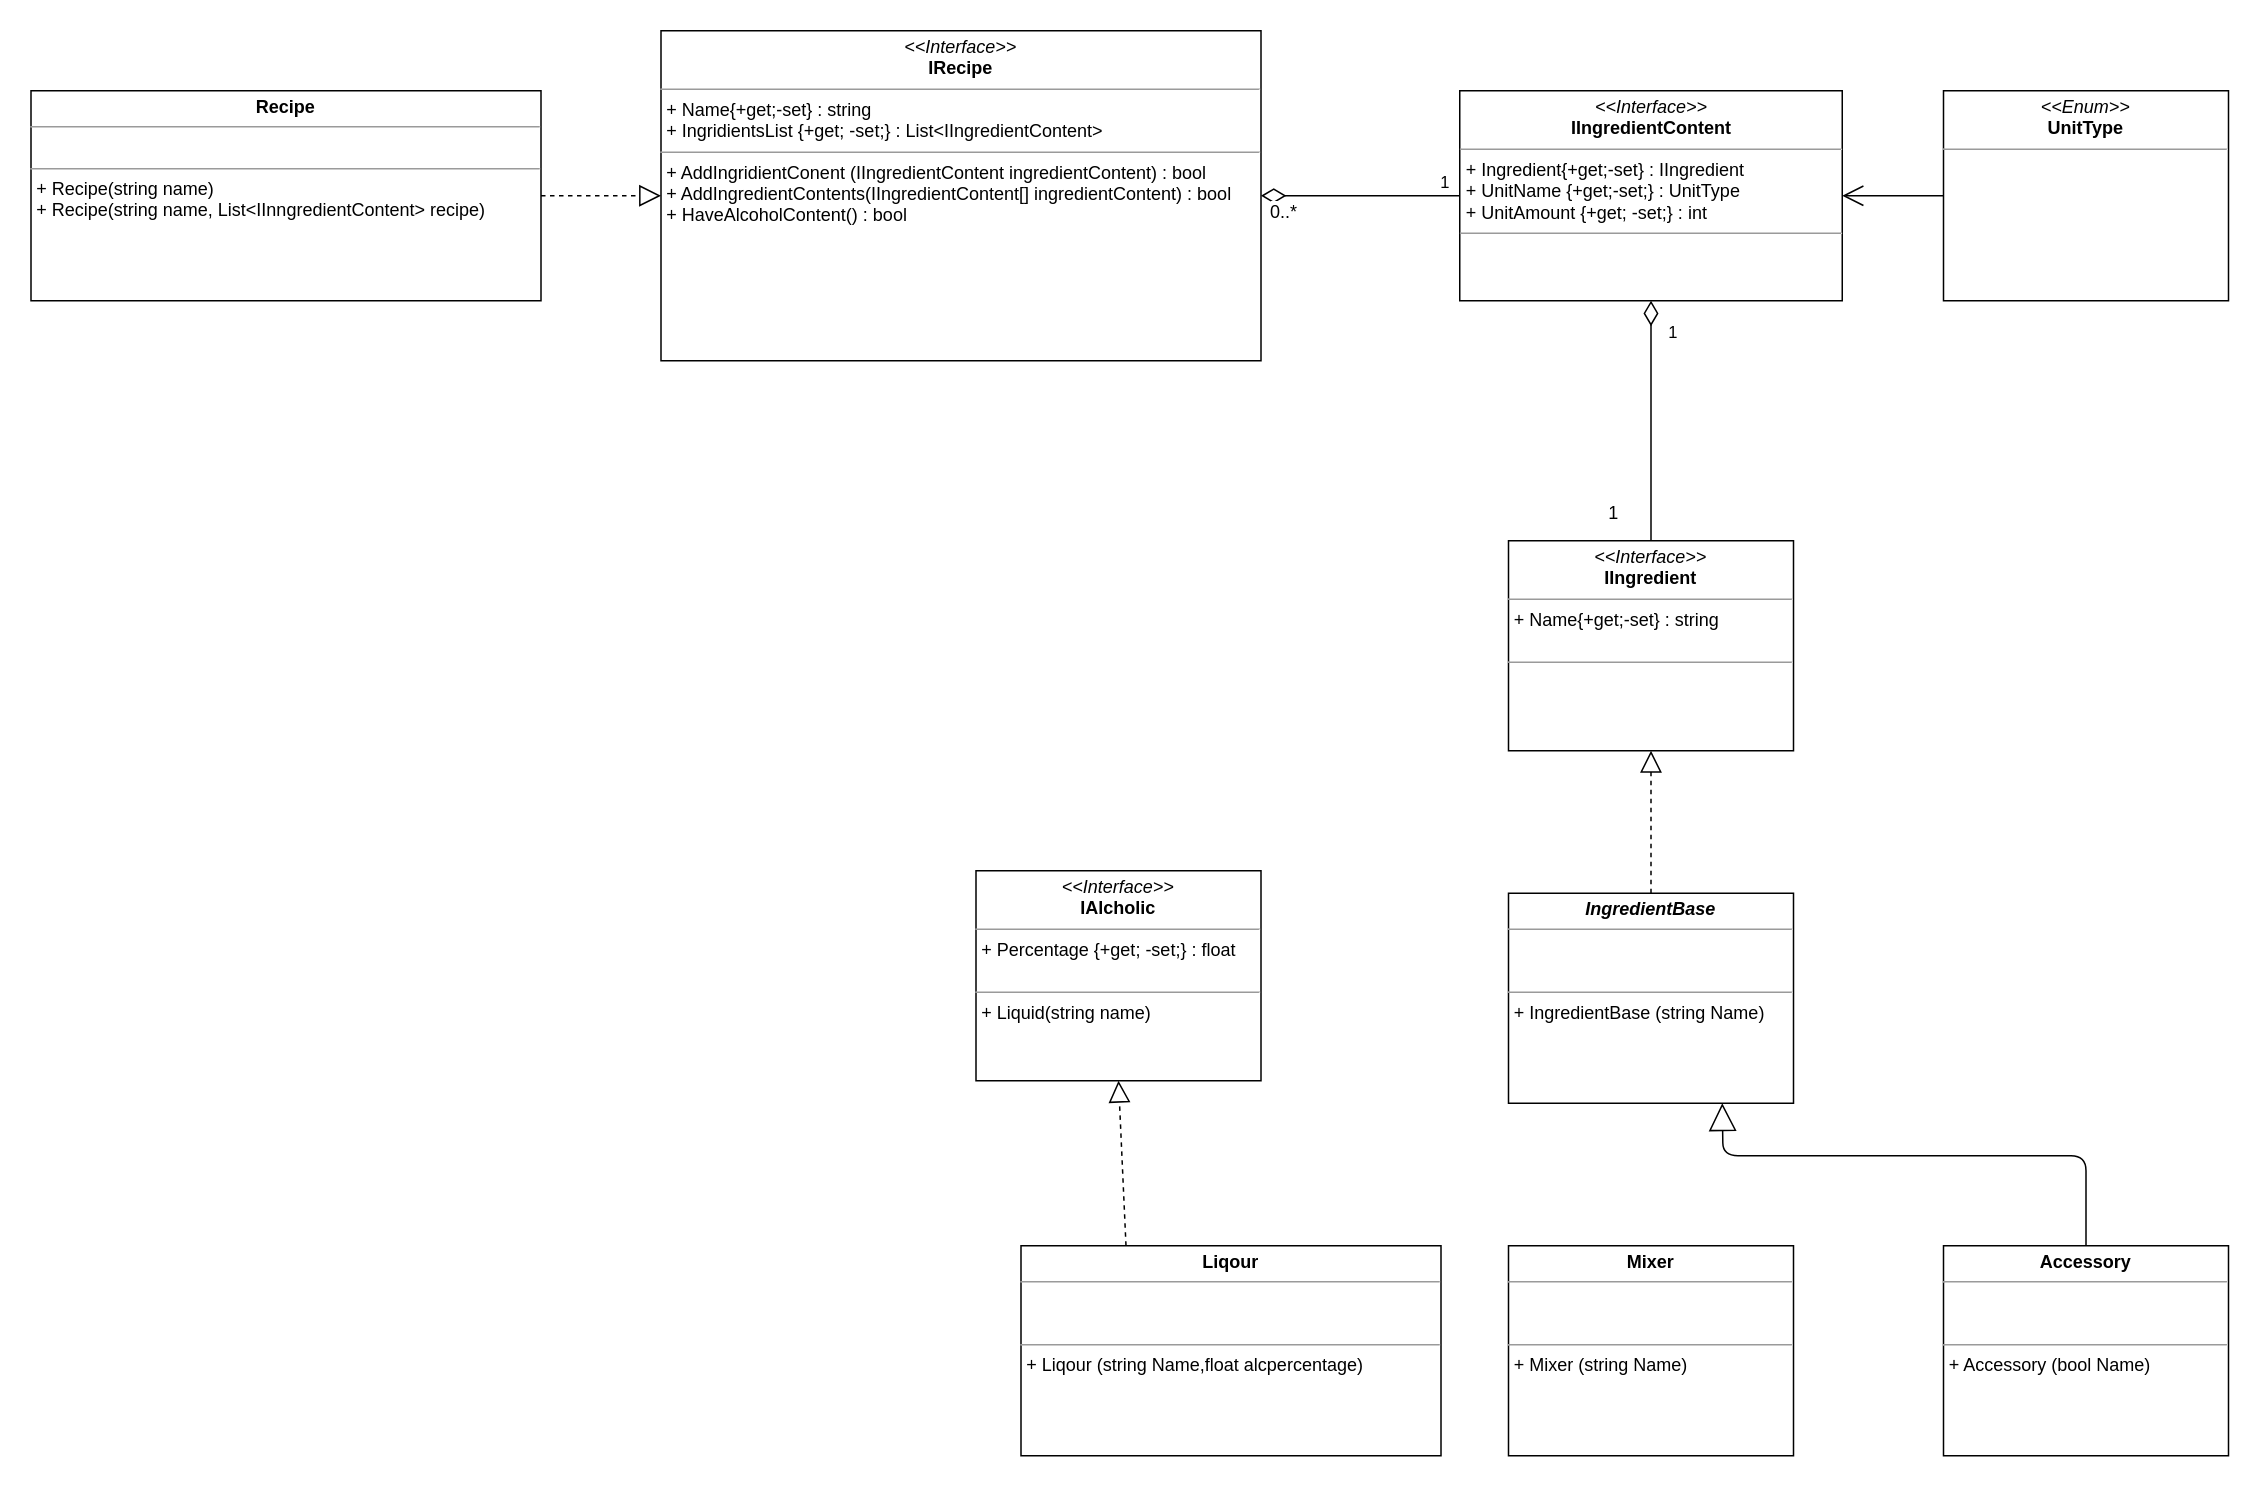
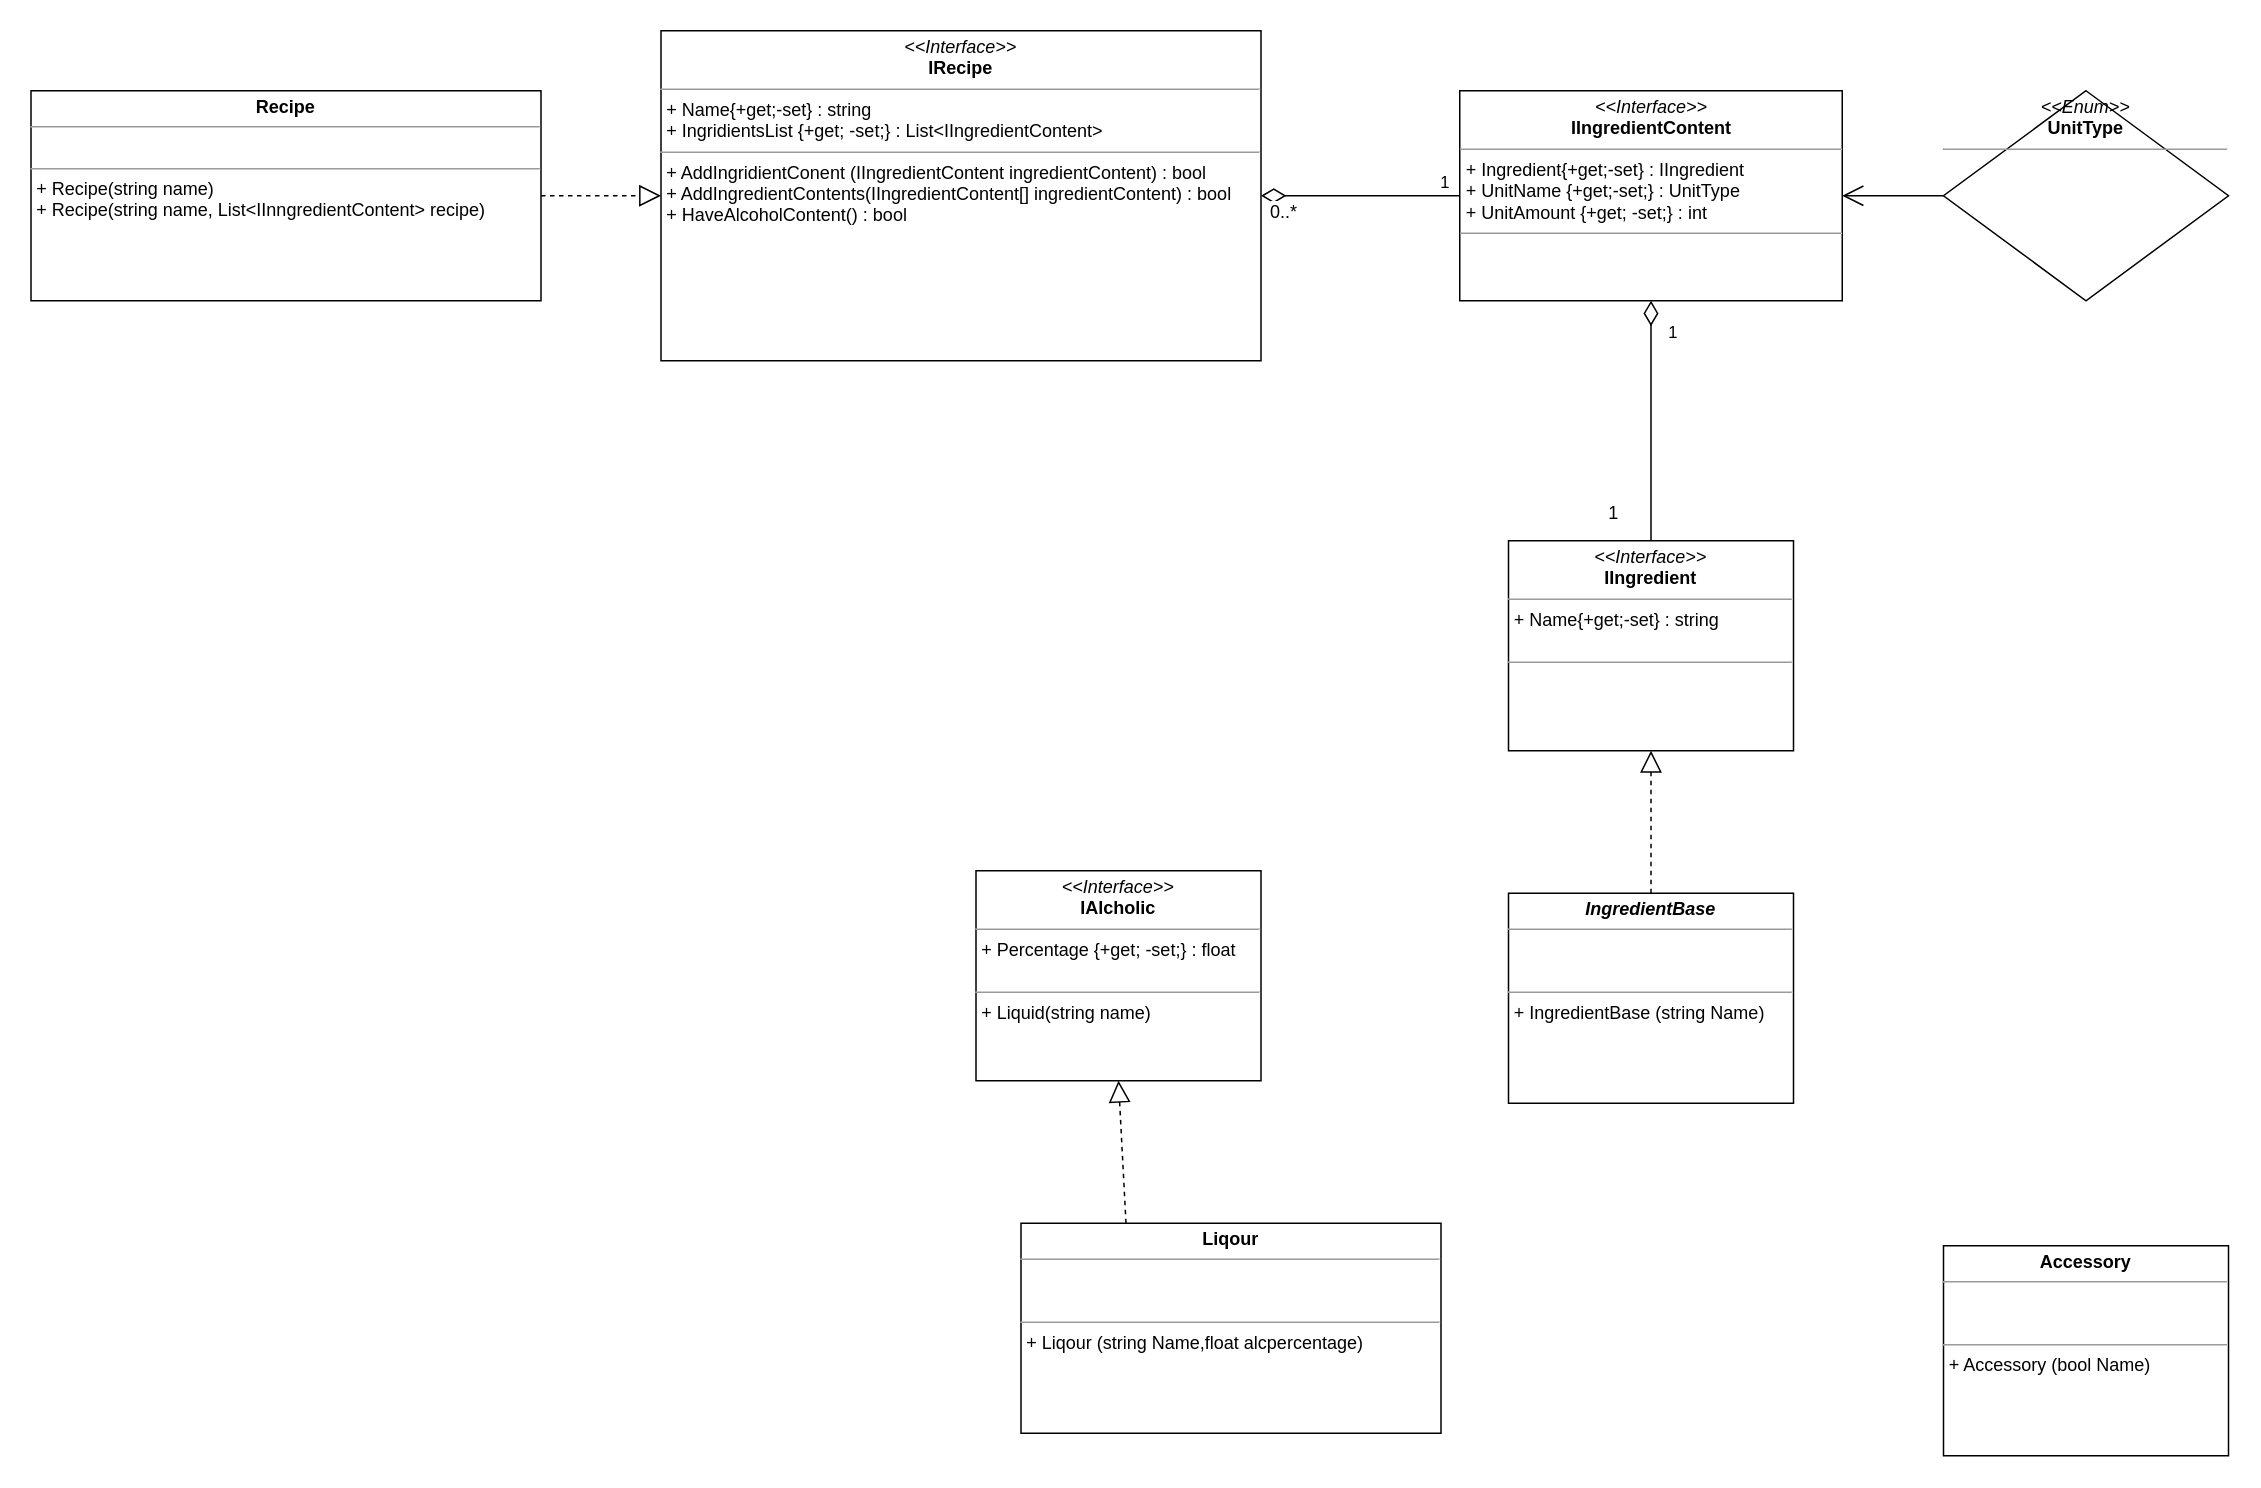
- <mxCell id="9" value="&lt;p style=&quot;margin: 0px ; margin-top: 4px ; text-align: center&quot;&gt;&lt;i&gt;&amp;lt;&amp;lt;Enum&amp;gt;&amp;gt;&lt;/i&gt;&lt;br&gt;&lt;b&gt;UnitType&lt;/b&gt;&lt;/p&gt;&lt;hr size=&quot;1&quot;&gt;&lt;p style=&quot;margin: 0px ; margin-left: 4px&quot;&gt;&lt;br&gt;&lt;/p&gt;" style="verticalAlign=top;align=left;overflow=fill;fontSize=12;fontFamily=Helvetica;html=1;" vertex="1" parent="1"><mxGeometry x="1295" y="60" width="190" height="140" as="geometry" /></mxCell>
+ <mxCell id="9" value="&lt;p style=&quot;margin: 0px ; margin-top: 4px ; text-align: center&quot;&gt;&lt;i&gt;&amp;lt;&amp;lt;Enum&amp;gt;&amp;gt;&lt;/i&gt;&lt;br&gt;&lt;b&gt;UnitType&lt;/b&gt;&lt;/p&gt;&lt;hr size=&quot;1&quot;&gt;&lt;p style=&quot;margin: 0px ; margin-left: 4px&quot;&gt;&lt;br&gt;&lt;/p&gt;" style="rhombus;verticalAlign=top;align=left;overflow=fill;fontSize=12;fontFamily=Helvetica;html=1;" vertex="1" parent="1"><mxGeometry x="1295" y="60" width="190" height="140" as="geometry" /></mxCell>
- <mxCell id="19" value="" style="endArrow=block;endSize=16;endFill=0;html=1;strokeWidth=1;exitX=0.5;exitY=0;exitDx=0;exitDy=0;entryX=0.75;entryY=1;entryDx=0;entryDy=0;" edge="1" parent="1" source="5" target="17"><mxGeometry x="-0.048" y="-70" width="160" relative="1" as="geometry"><mxPoint x="1110" y="840" as="sourcePoint" /><mxPoint x="1110" y="745" as="targetPoint" /><Array as="points"><mxPoint x="1390" y="770" /><mxPoint x="1148" y="770" /></Array><mxPoint as="offset" /></mxGeometry></mxCell>
- <mxCell id="4" value="&lt;p style=&quot;margin: 0px ; margin-top: 4px ; text-align: center&quot;&gt;&lt;b&gt;Liqour&lt;/b&gt;&lt;/p&gt;&lt;hr size=&quot;1&quot;&gt;&lt;p style=&quot;margin: 0px ; margin-left: 4px&quot;&gt;&lt;br&gt;&lt;br&gt;&lt;/p&gt;&lt;hr size=&quot;1&quot;&gt;&lt;p style=&quot;margin: 0px ; margin-left: 4px&quot;&gt;+ Liqour (string Name,float alcpercentage)&lt;/p&gt;" style="verticalAlign=top;align=left;overflow=fill;fontSize=12;fontFamily=Helvetica;html=1;" parent="1" vertex="1"><mxGeometry y="830" width="280" height="140" as="geometry" x="680" /></mxCell>
+ <mxCell id="4" value="&lt;p style=&quot;margin: 0px ; margin-top: 4px ; text-align: center&quot;&gt;&lt;b&gt;Liqour&lt;/b&gt;&lt;/p&gt;&lt;hr size=&quot;1&quot;&gt;&lt;p style=&quot;margin: 0px ; margin-left: 4px&quot;&gt;&lt;br&gt;&lt;br&gt;&lt;/p&gt;&lt;hr size=&quot;1&quot;&gt;&lt;p style=&quot;margin: 0px ; margin-left: 4px&quot;&gt;+ Liqour (string Name,float alcpercentage)&lt;/p&gt;" style="verticalAlign=top;align=left;overflow=fill;fontSize=12;fontFamily=Helvetica;html=1;" parent="1" vertex="1"><mxGeometry x="680" y="815" width="280" height="140" as="geometry" /></mxCell>
- <mxCell id="2" value="&lt;p style=&quot;margin: 0px ; margin-top: 4px ; text-align: center&quot;&gt;&lt;b&gt;Mixer&lt;/b&gt;&lt;/p&gt;&lt;hr size=&quot;1&quot;&gt;&lt;p style=&quot;margin: 0px ; margin-left: 4px&quot;&gt;&lt;br&gt;&lt;br&gt;&lt;/p&gt;&lt;hr size=&quot;1&quot;&gt;&lt;p style=&quot;margin: 0px ; margin-left: 4px&quot;&gt;+ Mixer (string Name)&lt;/p&gt;" style="verticalAlign=top;align=left;overflow=fill;fontSize=12;fontFamily=Helvetica;html=1;" parent="1" vertex="1"><mxGeometry x="1005" y="830" width="190" height="140" as="geometry" /></mxCell>
